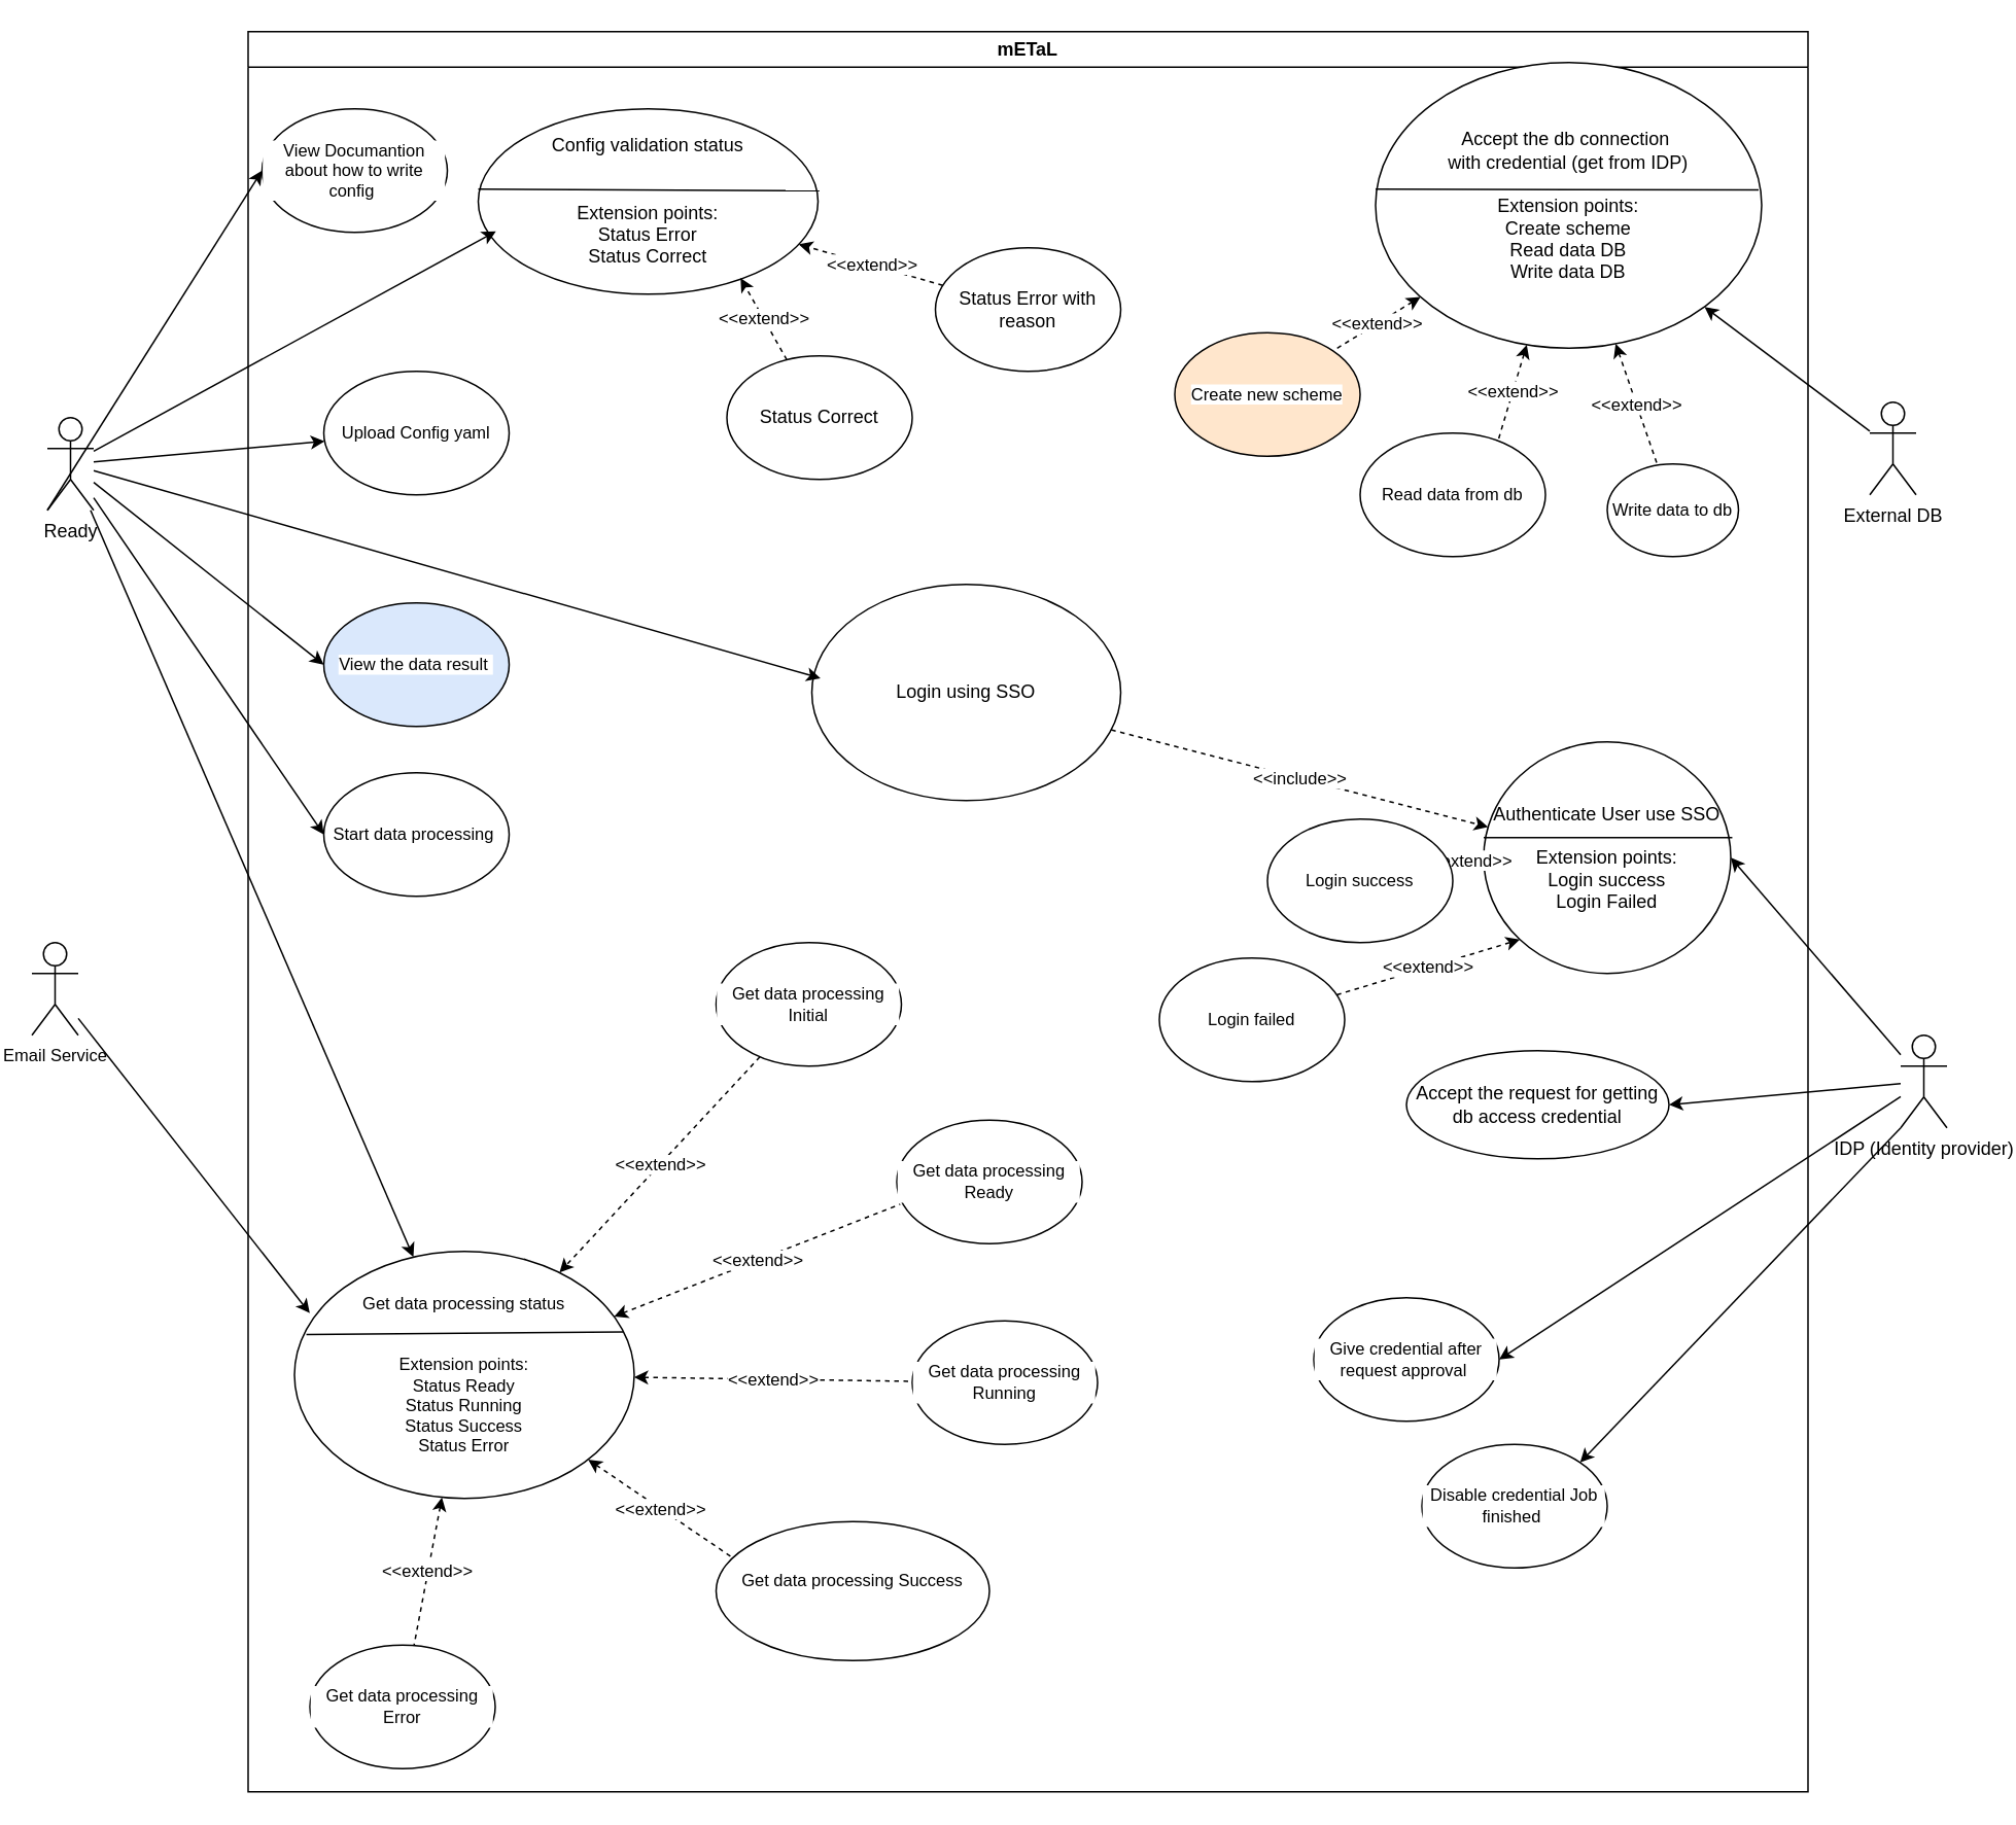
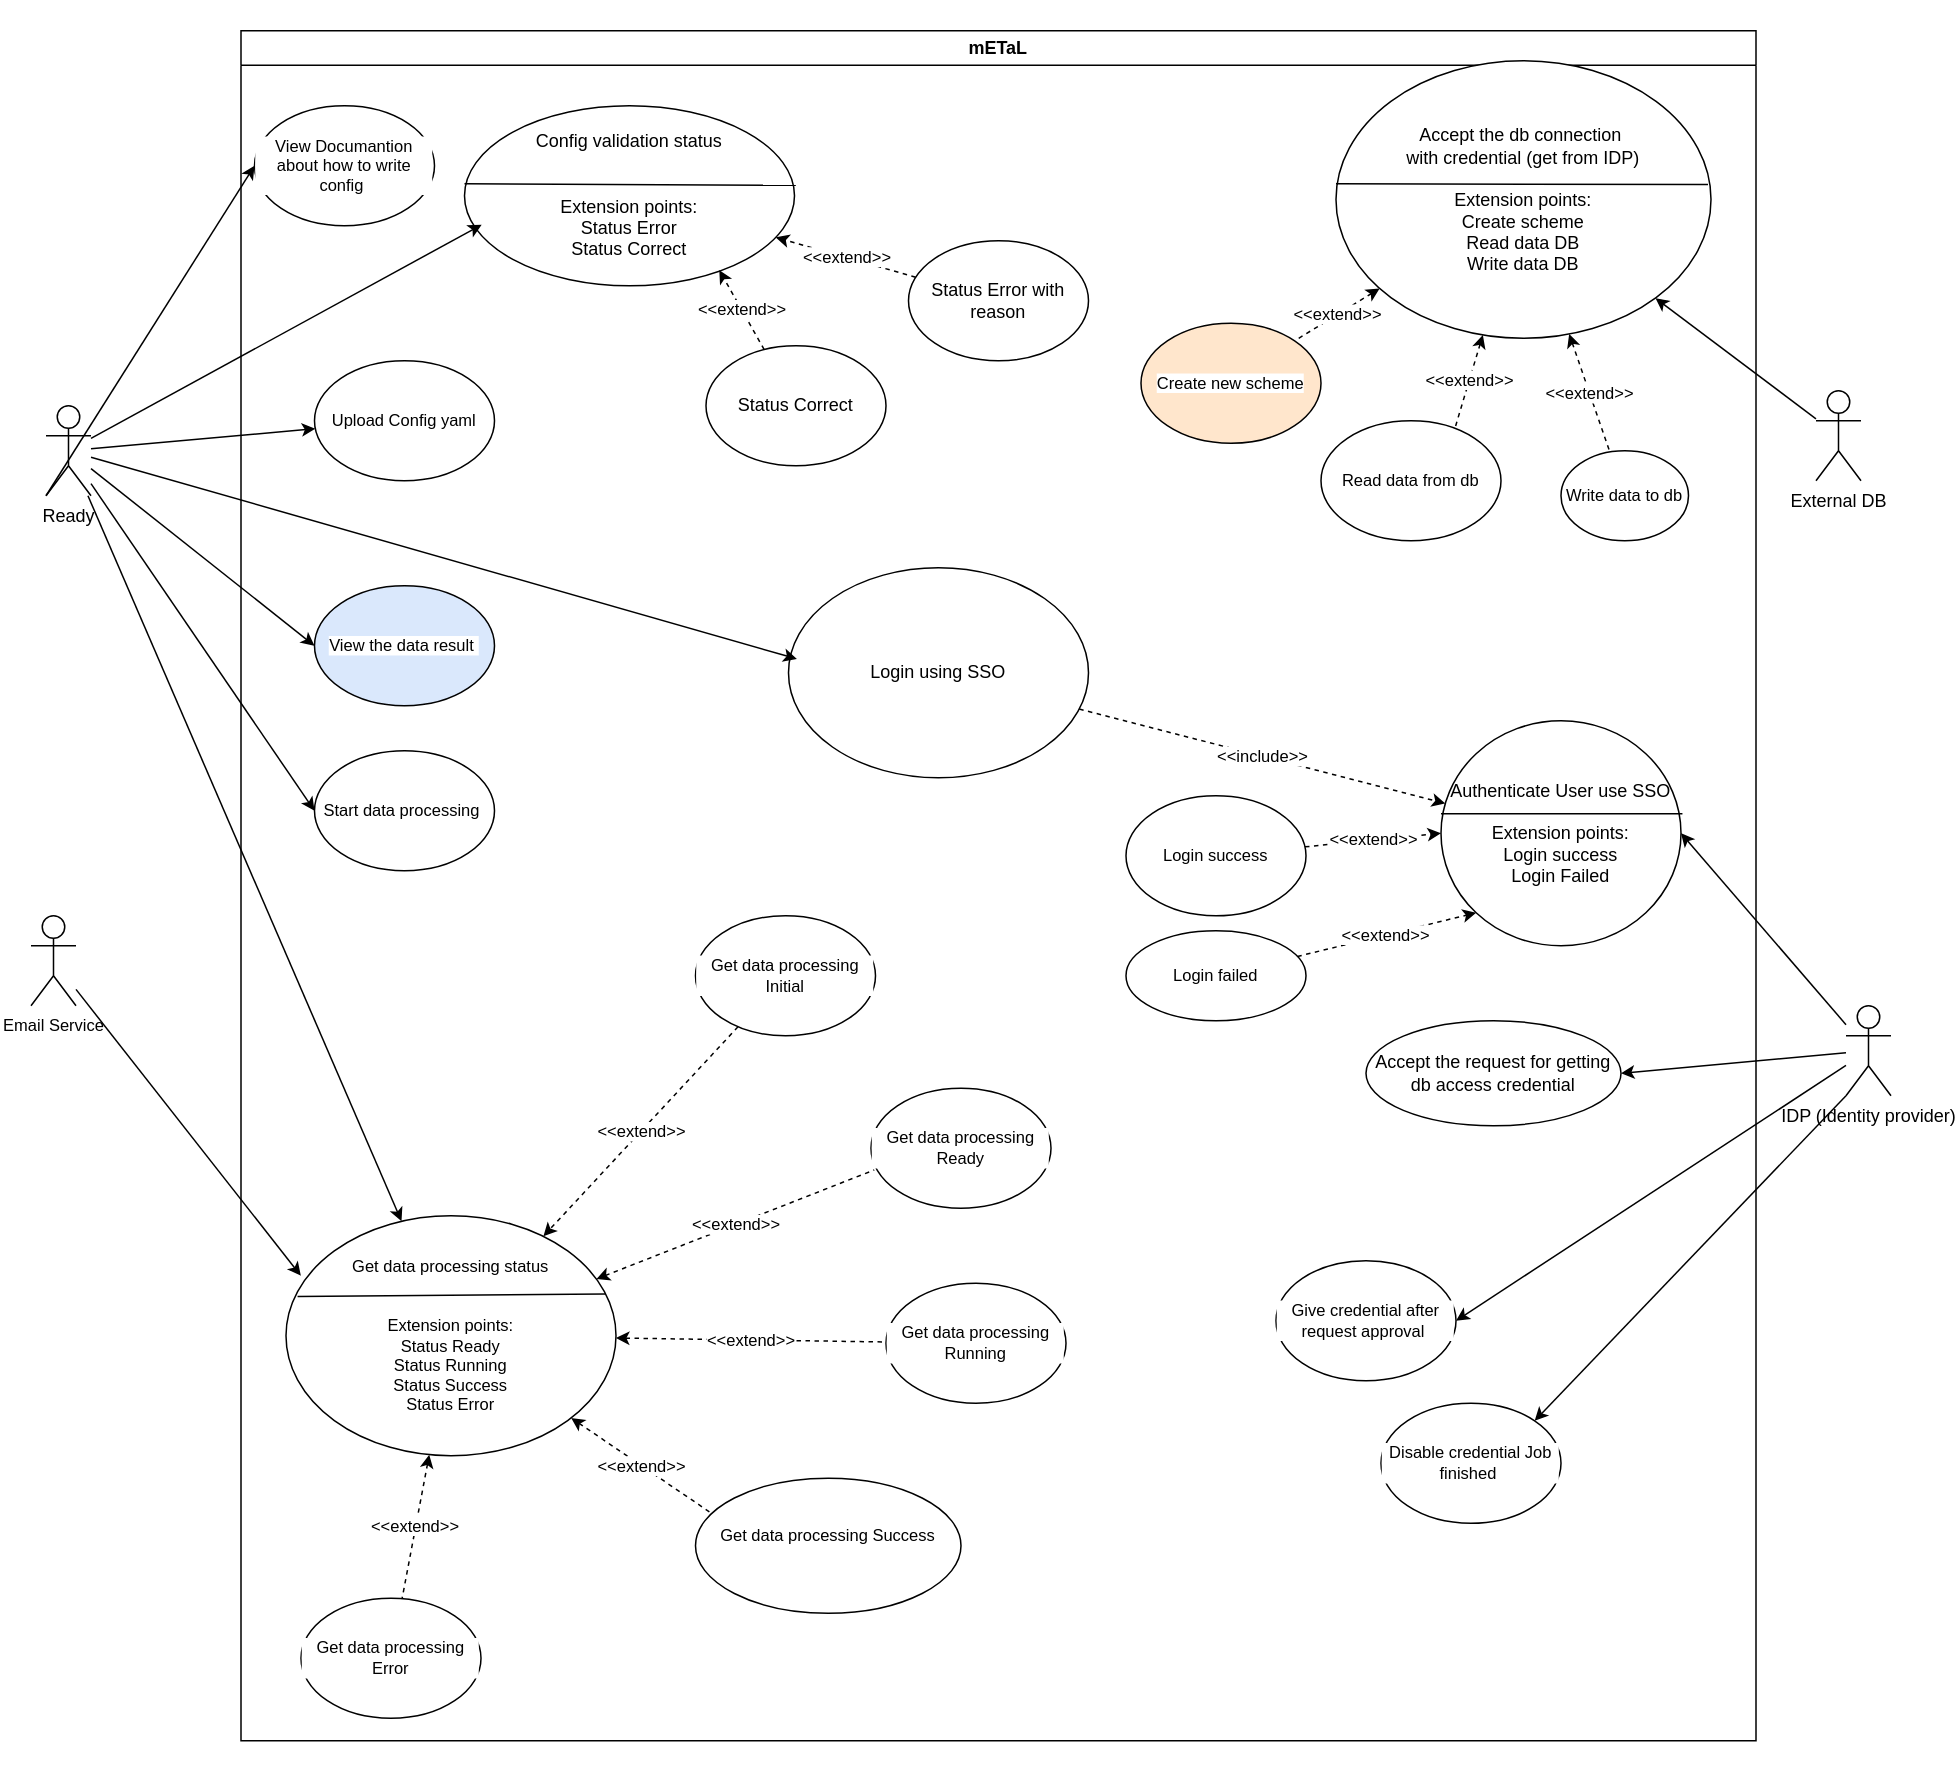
- <mxCell id="42" value="Login success" style="ellipse;whiteSpace=wrap;html=1;fontFamily=Helvetica;fontSize=11;fontColor=default;labelBackgroundColor=default;" vertex="1" parent="7"><mxGeometry x="660" y="510" width="120" height="80" as="geometry" /></mxCell>
+ <mxCell id="42" value="Login success" style="ellipse;whiteSpace=wrap;html=1;fontFamily=Helvetica;fontSize=11;fontColor=default;labelBackgroundColor=default;" vertex="1" parent="7"><mxGeometry x="590" y="510" width="120" height="80" as="geometry" /></mxCell>
- <mxCell id="44" value="Login failed" style="ellipse;whiteSpace=wrap;html=1;fontFamily=Helvetica;fontSize=11;fontColor=default;labelBackgroundColor=default;" vertex="1" parent="7"><mxGeometry x="590" y="600" width="120" height="80" as="geometry" /></mxCell>
+ <mxCell id="44" value="Login failed" style="ellipse;whiteSpace=wrap;html=1;fontFamily=Helvetica;fontSize=11;fontColor=default;labelBackgroundColor=default;" vertex="1" parent="7"><mxGeometry x="590" y="600" width="120" height="60" as="geometry" /></mxCell>
